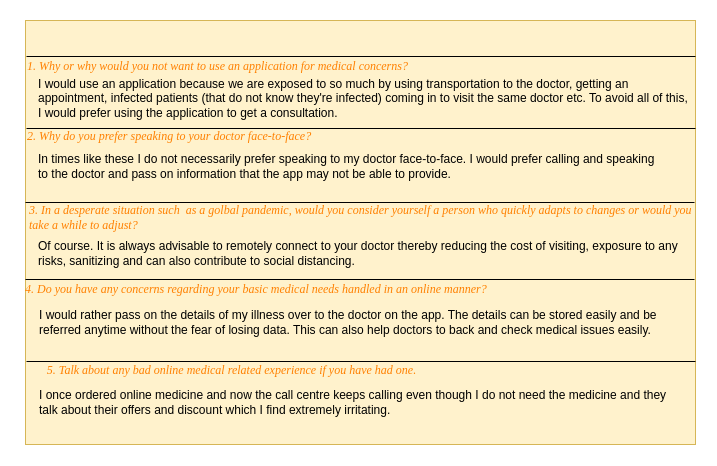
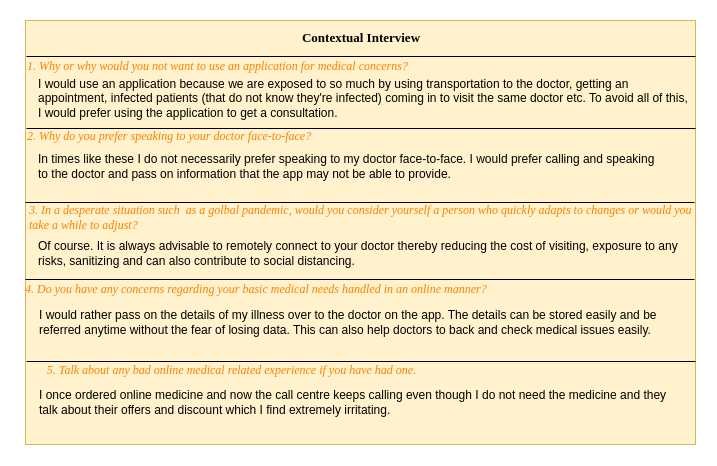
+ <mxCell id="3" value="&lt;font style=&quot;font-size: 13px&quot; face=&quot;Georgia&quot;&gt;&lt;b&gt;Contextual Interview&lt;/b&gt;&lt;/font&gt;" style="text;html=1;strokeColor=none;fillColor=none;align=center;verticalAlign=middle;whiteSpace=wrap;rounded=0;" parent="1" vertex="1"><mxGeometry x="282" y="27" width="158" height="20" as="geometry" /></mxCell>
